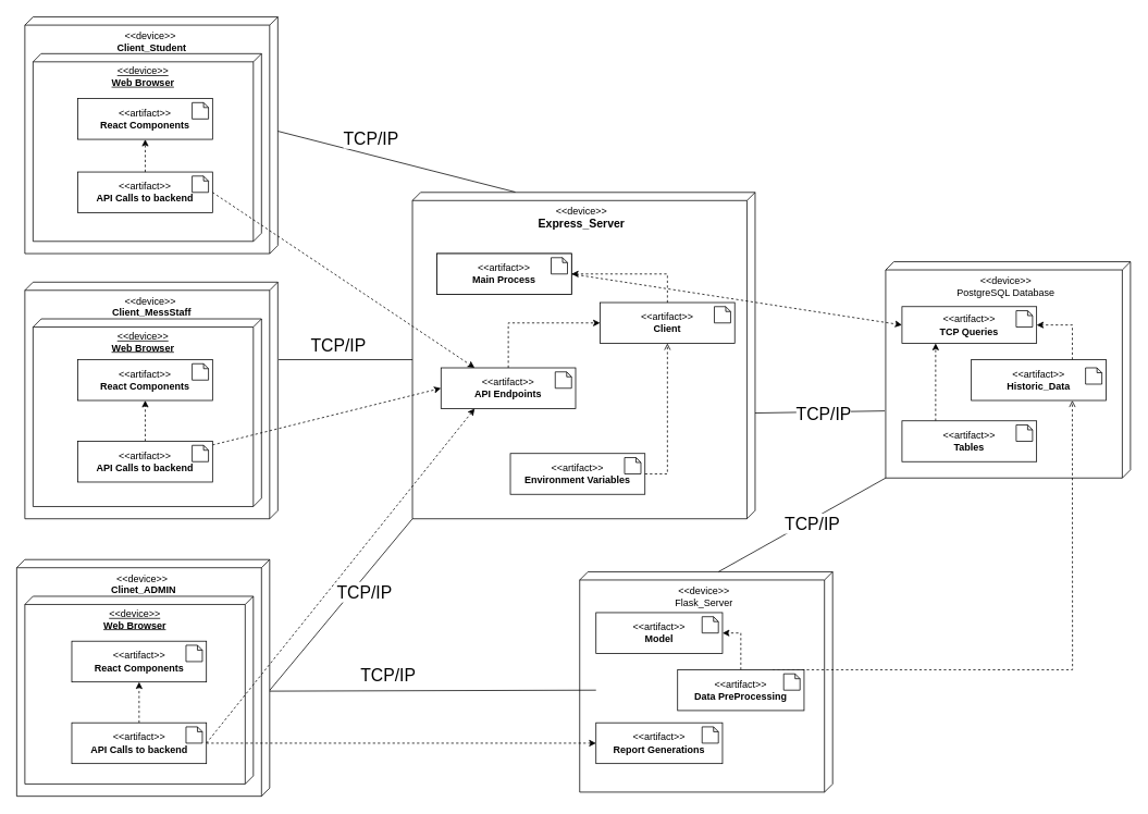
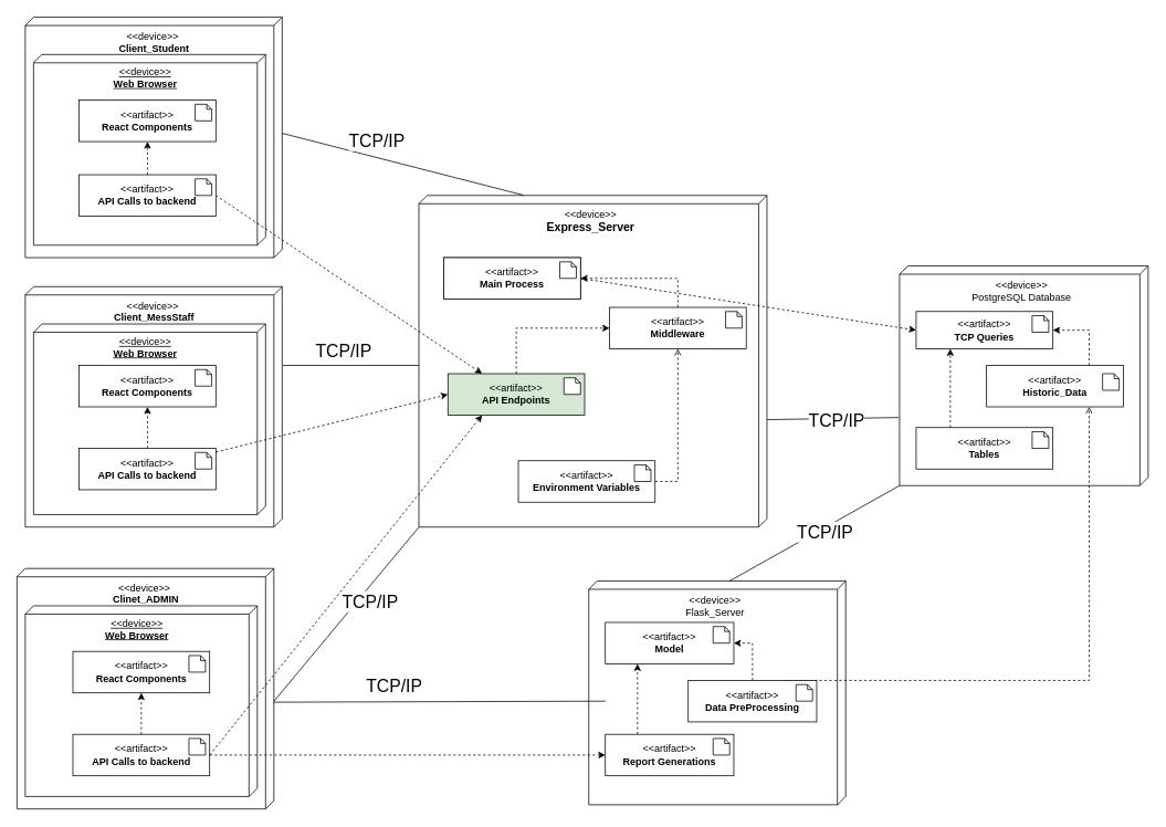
- <mxCell id="14" value="&amp;lt;&amp;lt;artifact&amp;gt;&amp;gt;&lt;br&gt;&lt;div&gt;&lt;b&gt;Client&lt;/b&gt;&lt;br&gt;&lt;/div&gt;" style="html=1;align=center;verticalAlign=middle;dashed=0;whiteSpace=wrap;" vertex="1" parent="13"><mxGeometry width="165" height="50" as="geometry" /></mxCell>
+ <mxCell id="14" value="&amp;lt;&amp;lt;artifact&amp;gt;&amp;gt;&lt;br&gt;&lt;div&gt;&lt;b&gt;Middleware&lt;/b&gt;&lt;br&gt;&lt;/div&gt;" style="html=1;align=center;verticalAlign=middle;dashed=0;whiteSpace=wrap;" vertex="1" parent="13"><mxGeometry width="165" height="50" as="geometry" /></mxCell>
- <mxCell id="17" value="&amp;lt;&amp;lt;artifact&amp;gt;&amp;gt;&lt;br&gt;&lt;div&gt;&lt;b&gt;API Endpoints&lt;/b&gt;&lt;br&gt;&lt;/div&gt;" style="html=1;align=center;verticalAlign=middle;dashed=0;whiteSpace=wrap;" vertex="1" parent="16"><mxGeometry width="165" height="50" as="geometry" /></mxCell>
+ <mxCell id="17" value="&amp;lt;&amp;lt;artifact&amp;gt;&amp;gt;&lt;br&gt;&lt;div&gt;&lt;b&gt;API Endpoints&lt;/b&gt;&lt;br&gt;&lt;/div&gt;" style="html=1;align=center;verticalAlign=middle;dashed=0;whiteSpace=wrap;fillColor=#d5e8d4;" vertex="1" parent="16"><mxGeometry width="165" height="50" as="geometry" /></mxCell>
+ <mxCell id="81" style="edgeStyle=orthogonalEdgeStyle;rounded=0;orthogonalLoop=1;jettySize=auto;html=1;exitX=0.25;exitY=0;exitDx=0;exitDy=0;entryX=0.25;entryY=1;entryDx=0;entryDy=0;dashed=1;" edge="1" parent="1" source="82" target="75"><mxGeometry relative="1" as="geometry" /></mxCell>
